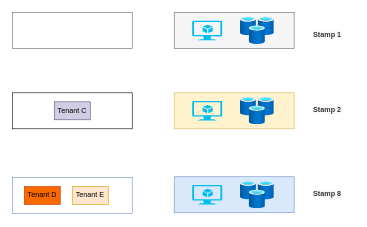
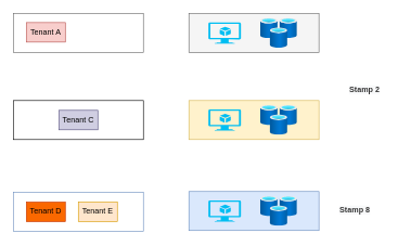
+ <mxCell id="17" value="&lt;span style=&quot;&quot;&gt;Tenant A&lt;/span&gt;" style="rounded=0;whiteSpace=wrap;html=1;strokeWidth=1;fillColor=#f8cecc;strokeColor=#b85450;" vertex="1" parent="1"><mxGeometry x="40" y="34" width="60" height="30" as="geometry" /></mxCell>
- <mxCell id="13" value="&lt;b style=&quot;font-family: Helvetica; font-size: 12px; font-style: normal; font-variant-ligatures: normal; font-variant-caps: normal; letter-spacing: normal; orphans: 2; text-indent: 0px; text-transform: none; widows: 2; word-spacing: 0px; -webkit-text-stroke-width: 0px; text-decoration-thickness: initial; text-decoration-style: initial; text-decoration-color: initial; background-color: rgb(248, 249, 250); color: rgb(51, 51, 51); text-align: center;&quot;&gt;Stamp 1&lt;/b&gt;" style="text;whiteSpace=wrap;html=1;" vertex="1" parent="1"><mxGeometry x="520" y="43.25" width="70" height="30" as="geometry" /></mxCell>
- <mxCell id="12" value="&lt;b style=&quot;font-family: Helvetica; font-size: 12px; font-style: normal; font-variant-ligatures: normal; font-variant-caps: normal; letter-spacing: normal; orphans: 2; text-indent: 0px; text-transform: none; widows: 2; word-spacing: 0px; -webkit-text-stroke-width: 0px; text-decoration-thickness: initial; text-decoration-style: initial; text-decoration-color: initial; background-color: rgb(248, 249, 250); color: rgb(51, 51, 51); text-align: center;&quot;&gt;Stamp 2&lt;/b&gt;" style="text;whiteSpace=wrap;html=1;" vertex="1" parent="1"><mxGeometry x="520" y="169" width="70" height="30" as="geometry" /></mxCell>
+ <mxCell id="12" value="&lt;b style=&quot;font-family: Helvetica; font-size: 12px; font-style: normal; font-variant-ligatures: normal; font-variant-caps: normal; letter-spacing: normal; orphans: 2; text-indent: 0px; text-transform: none; widows: 2; word-spacing: 0px; -webkit-text-stroke-width: 0px; text-decoration-thickness: initial; text-decoration-style: initial; text-decoration-color: initial; background-color: rgb(248, 249, 250); color: rgb(51, 51, 51); text-align: center;&quot;&gt;Stamp 2&lt;/b&gt;" style="text;whiteSpace=wrap;html=1;" vertex="1" parent="1"><mxGeometry x="535" y="124" width="70" height="30" as="geometry" /></mxCell>
